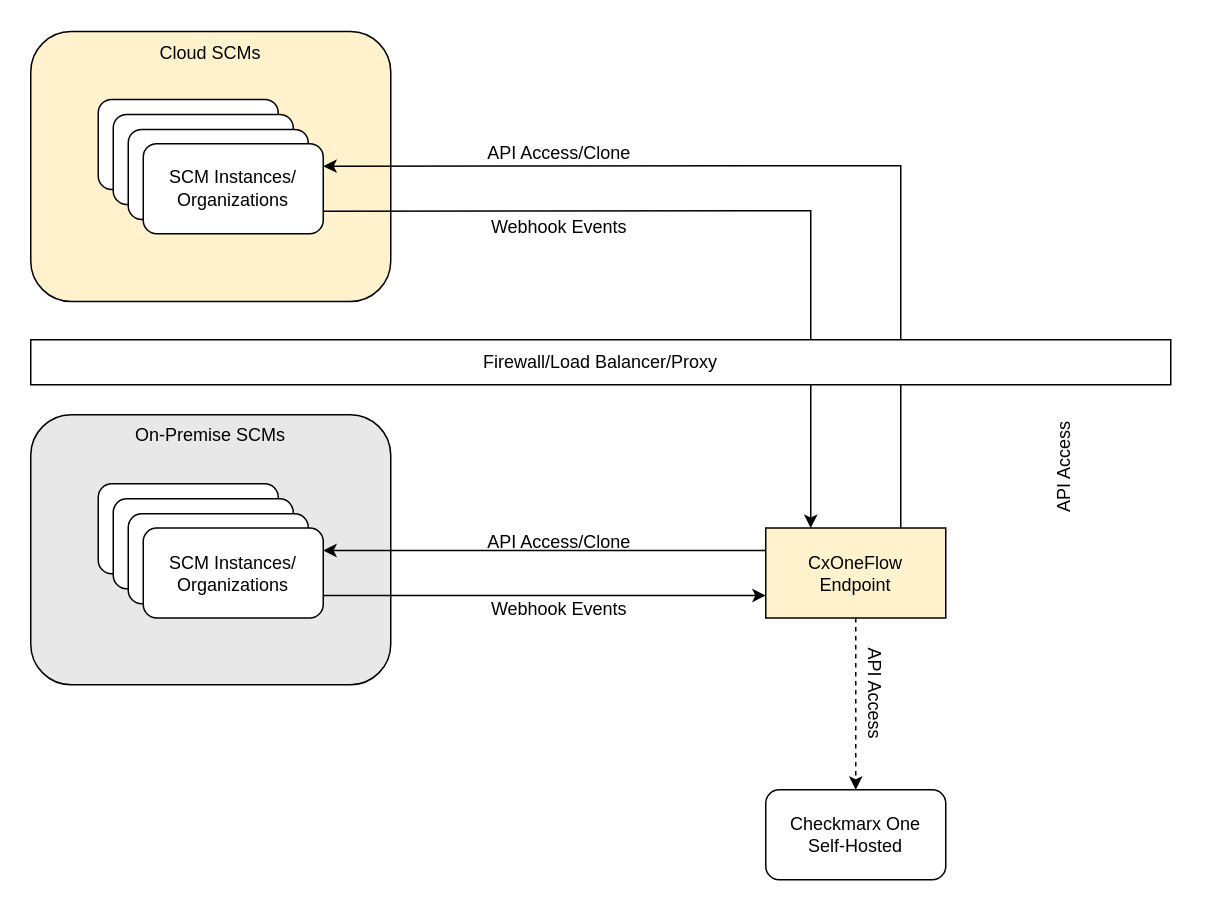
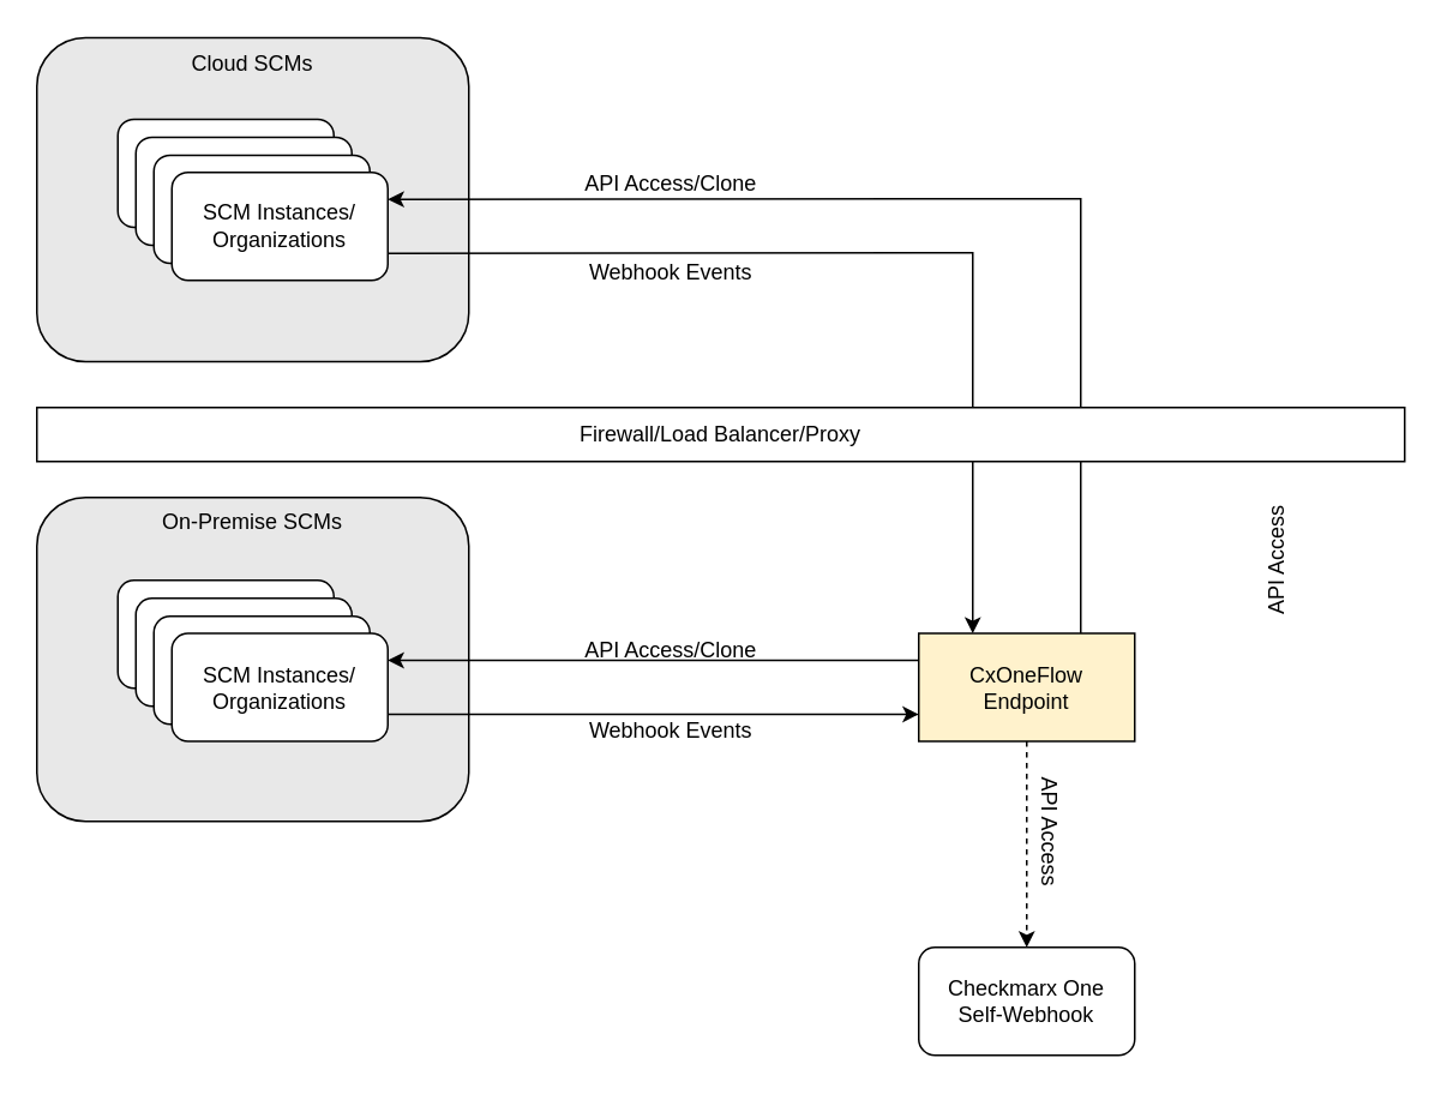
- <mxCell id="12" value="Cloud SCMs" style="rounded=1;whiteSpace=wrap;html=1;align=center;verticalAlign=top;fillColor=#fff2cc;" parent="11" vertex="1"><mxGeometry width="240" height="180" as="geometry" /></mxCell>
+ <mxCell id="12" value="Cloud SCMs" style="rounded=1;whiteSpace=wrap;html=1;align=center;verticalAlign=top;fillColor=#E8E8E8;" parent="11" vertex="1"><mxGeometry width="240" height="180" as="geometry" /></mxCell>
- <mxCell id="2" value="Checkmarx One&lt;div&gt;Self-Hosted&lt;/div&gt;" style="rounded=1;whiteSpace=wrap;html=1;" parent="1" vertex="1"><mxGeometry x="510" y="526" width="120" height="60" as="geometry" /></mxCell>
+ <mxCell id="2" value="Checkmarx One&lt;div&gt;Self-Webhook&lt;/div&gt;" style="rounded=1;whiteSpace=wrap;html=1;" parent="1" vertex="1"><mxGeometry x="510" y="526" width="120" height="60" as="geometry" /></mxCell>
